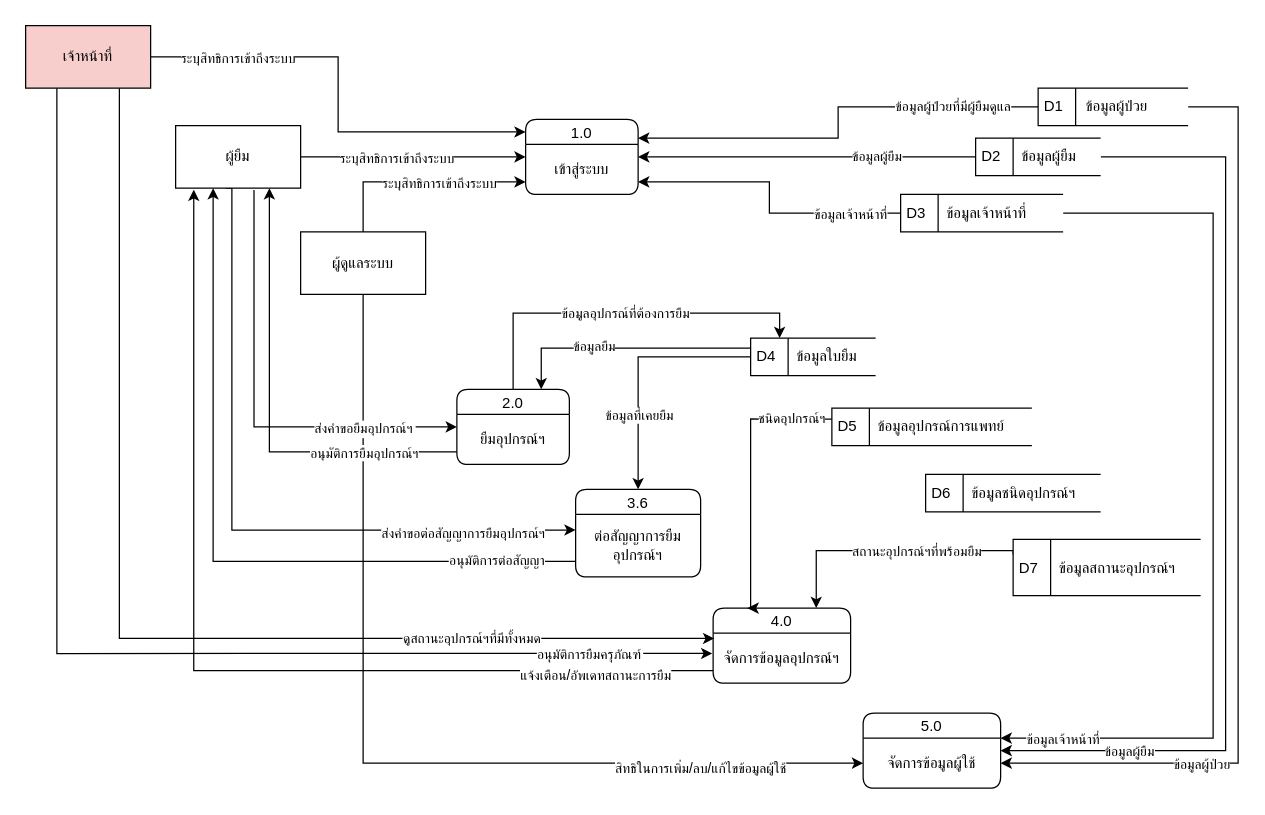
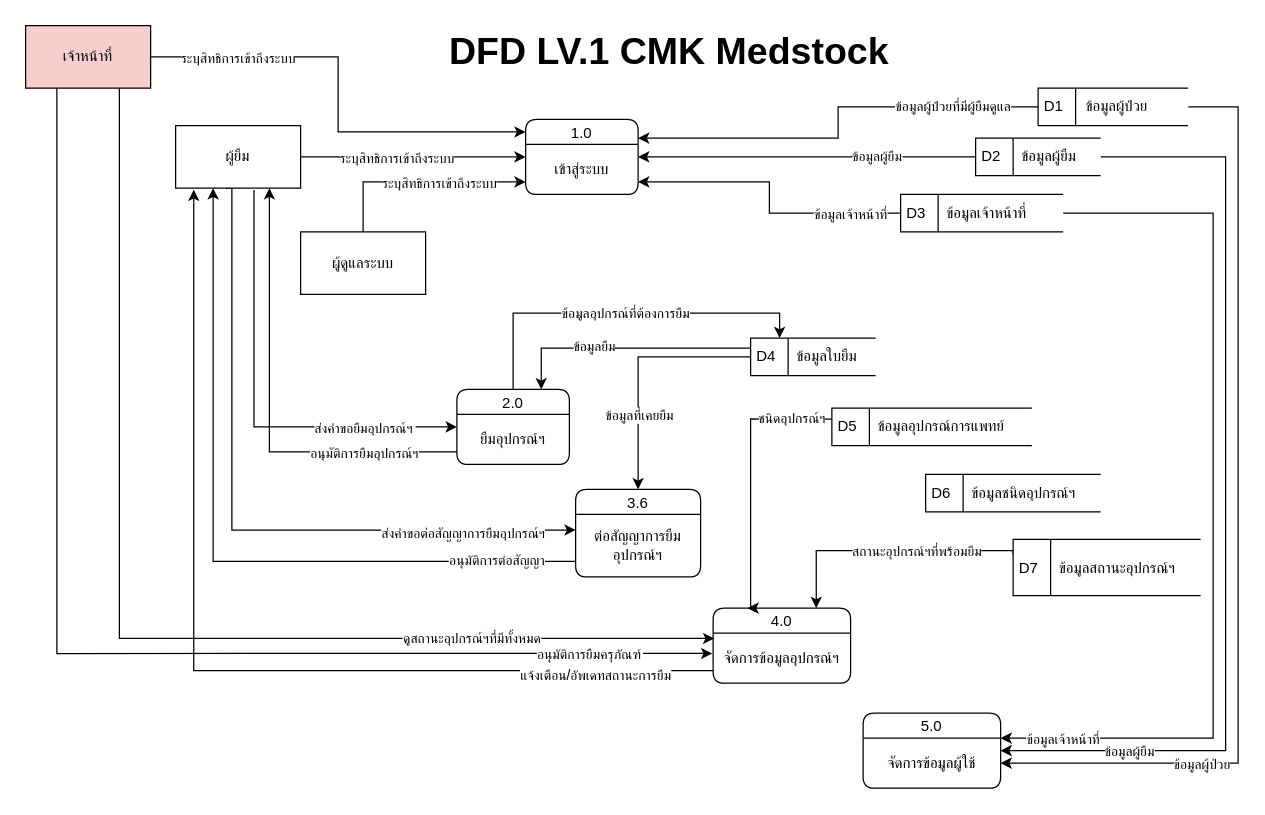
+ <mxCell id="58" value="&lt;b&gt;&lt;font style=&quot;font-size: 30px;&quot;&gt;DFD LV.1 CMK Medstock&lt;/font&gt;&lt;/b&gt;" style="text;html=1;align=center;verticalAlign=middle;whiteSpace=wrap;rounded=0;" parent="1" vertex="1"><mxGeometry x="330" y="20" width="410" height="40" as="geometry" /></mxCell>
- <mxCell id="14" style="edgeStyle=orthogonalEdgeStyle;rounded=0;orthogonalLoop=1;jettySize=auto;html=1;exitX=0.5;exitY=1;exitDx=0;exitDy=0;entryX=0;entryY=0.5;entryDx=0;entryDy=0;" parent="1" source="16" target="11" edge="1"><mxGeometry relative="1" as="geometry" /></mxCell>
- <mxCell id="15" value="สิทธิในการเพิ่ม/ลบ/แก้ไขข้อมูลผู้ใช้" style="edgeLabel;html=1;align=center;verticalAlign=middle;resizable=0;points=[];" parent="14" vertex="1" connectable="0"><mxGeometry x="0.663" y="-3" relative="1" as="geometry"><mxPoint as="offset" /></mxGeometry></mxCell>
